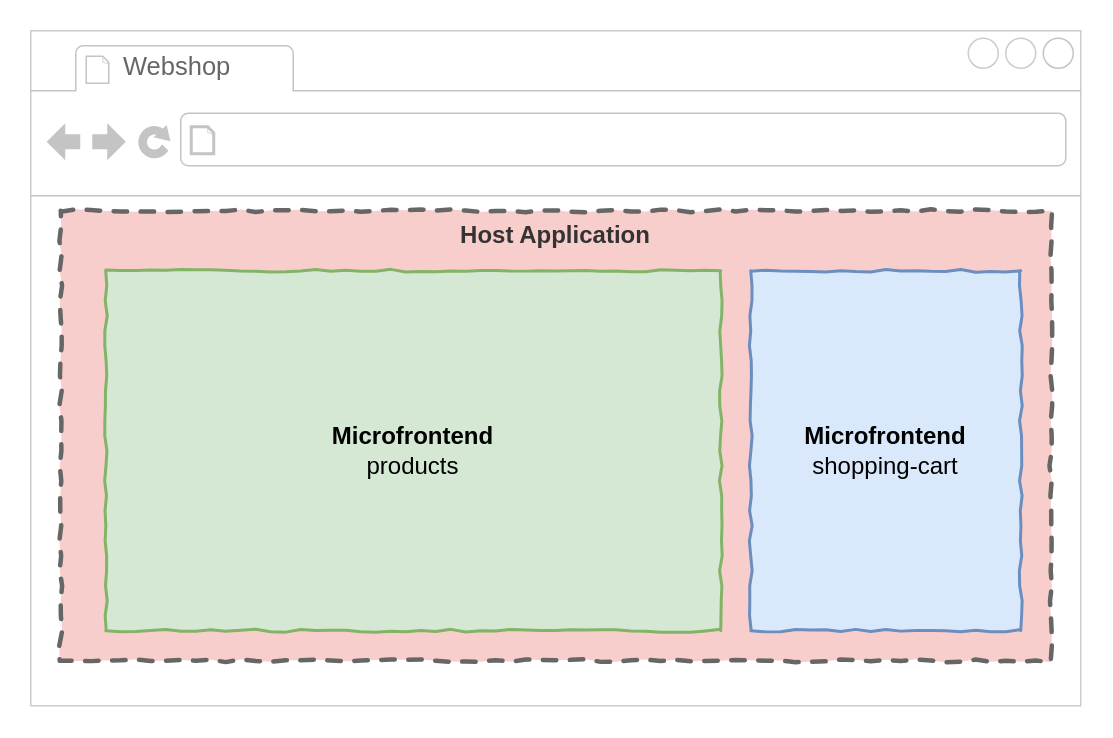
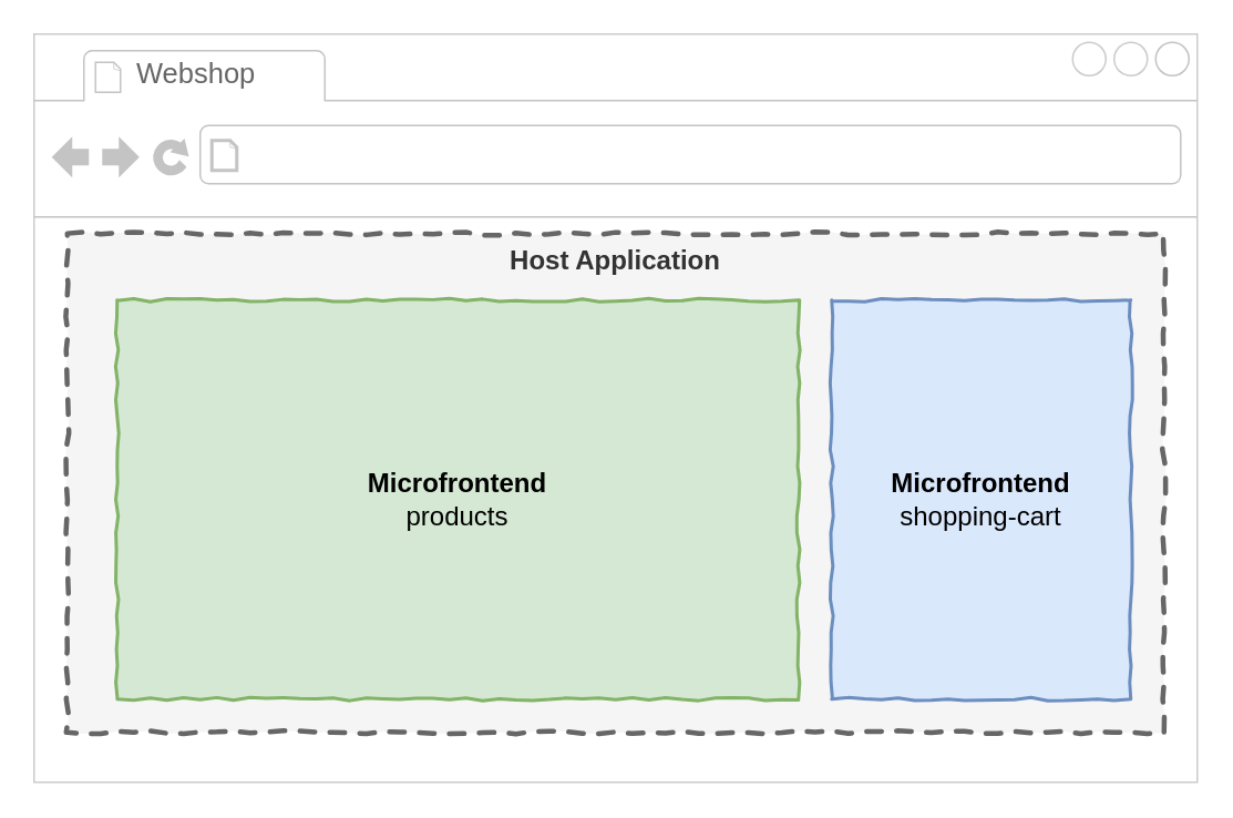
- <mxCell id="4" value="&lt;b&gt;&lt;font style=&quot;font-size: 16px&quot;&gt;Host Application&lt;/font&gt;&lt;/b&gt;" style="rounded=0;whiteSpace=wrap;html=1;shadow=0;comic=1;align=center;verticalAlign=top;strokeWidth=3;perimeterSpacing=0;glass=0;dashed=1;fillColor=#f8cecc;strokeColor=#666666;fontColor=#333333;" vertex="1" parent="2"><mxGeometry x="20" y="120" width="660" height="300" as="geometry" /></mxCell>
+ <mxCell id="4" value="&lt;b&gt;&lt;font style=&quot;font-size: 16px&quot;&gt;Host Application&lt;/font&gt;&lt;/b&gt;" style="rounded=0;whiteSpace=wrap;html=1;shadow=0;comic=1;align=center;verticalAlign=top;strokeWidth=3;perimeterSpacing=0;glass=0;dashed=1;fillColor=#f5f5f5;strokeColor=#666666;fontColor=#333333;" vertex="1" parent="2"><mxGeometry x="20" y="120" width="660" height="300" as="geometry" /></mxCell>
